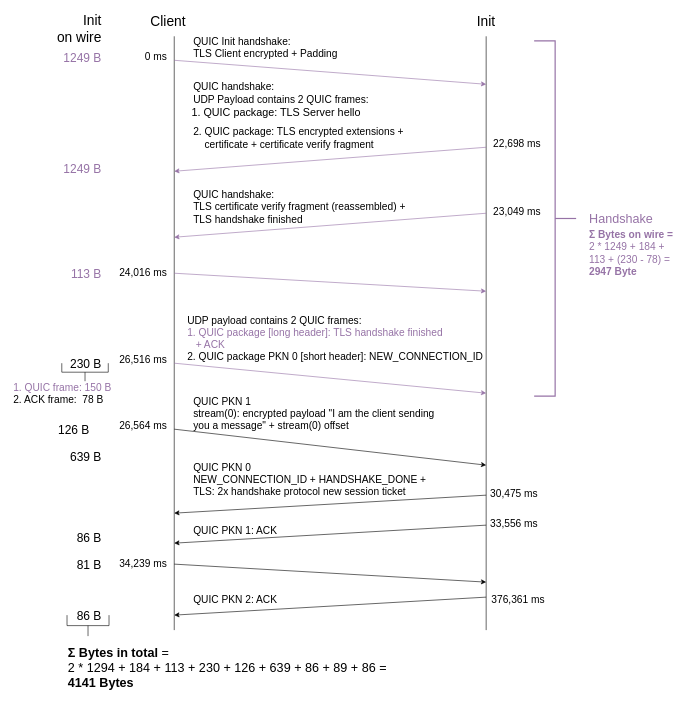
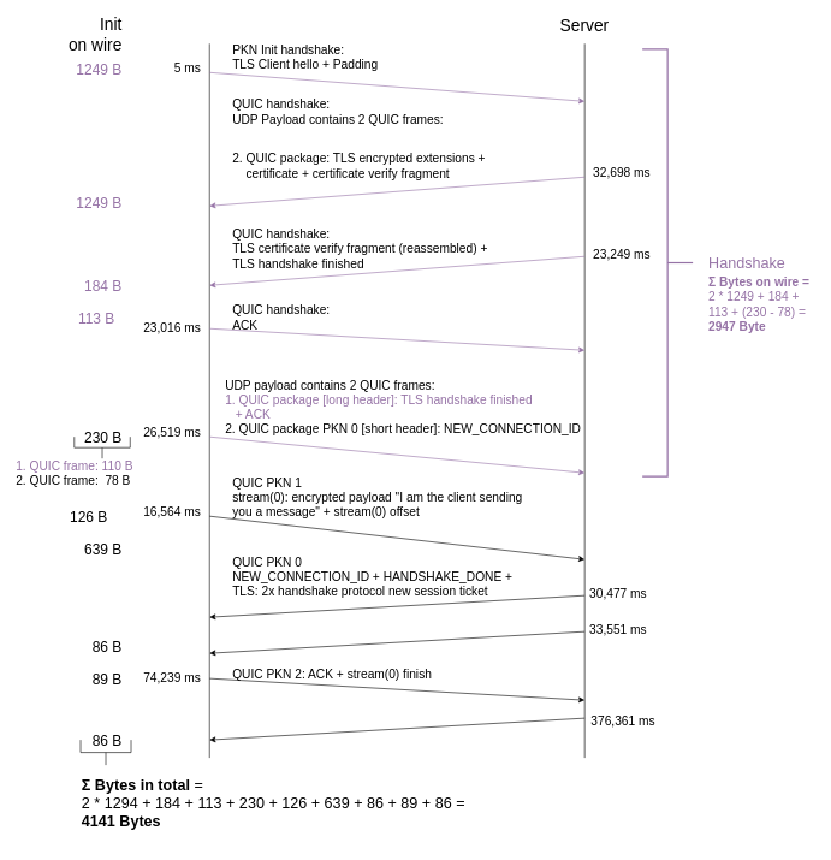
- <mxCell id="8" value="Client" style="text;html=1;strokeColor=none;fillColor=none;align=center;verticalAlign=middle;whiteSpace=wrap;rounded=0;fontSize=23;" parent="1" vertex="1"><mxGeometry x="260" y="25" width="40" height="20" as="geometry" /></mxCell>
- <mxCell id="9" value="Init" style="text;html=1;strokeColor=none;fillColor=none;align=center;verticalAlign=middle;whiteSpace=wrap;rounded=0;fontSize=23;" parent="1" vertex="1"><mxGeometry x="790" y="20" width="40" height="30" as="geometry" /></mxCell>
+ <mxCell id="9" value="Server" style="text;html=1;strokeColor=none;fillColor=none;align=center;verticalAlign=middle;whiteSpace=wrap;rounded=0;fontSize=23;" parent="1" vertex="1"><mxGeometry x="790" y="20" width="40" height="30" as="geometry" /></mxCell>
- <mxCell id="58" value="&lt;font style=&quot;font-size: 17px&quot;&gt;QUIC&lt;/font&gt;&lt;font style=&quot;font-size: 17px&quot;&gt;&lt;font style=&quot;font-size: 17px&quot;&gt; Init handshake&lt;/font&gt;&lt;font style=&quot;font-size: 17px&quot;&gt;: &lt;/font&gt;&lt;br style=&quot;font-size: 17px&quot;&gt;&lt;/font&gt;" style="text;html=1;strokeColor=none;fillColor=none;align=left;verticalAlign=middle;whiteSpace=wrap;rounded=0;fontSize=17;" parent="56" vertex="1"><mxGeometry width="210" height="20" as="geometry" /></mxCell>
+ <mxCell id="58" value="&lt;font style=&quot;font-size: 17px&quot;&gt;PKN&lt;/font&gt;&lt;font style=&quot;font-size: 17px&quot;&gt;&lt;font style=&quot;font-size: 17px&quot;&gt; Init handshake&lt;/font&gt;&lt;font style=&quot;font-size: 17px&quot;&gt;: &lt;/font&gt;&lt;br style=&quot;font-size: 17px&quot;&gt;&lt;/font&gt;" style="text;html=1;strokeColor=none;fillColor=none;align=left;verticalAlign=middle;whiteSpace=wrap;rounded=0;fontSize=17;" parent="56" vertex="1"><mxGeometry width="210" height="20" as="geometry" /></mxCell>
- <mxCell id="57" value="&lt;div&gt;&lt;font style=&quot;font-size: 17px&quot;&gt;TLS Client encrypted&lt;/font&gt;&lt;font&gt; + Padding&lt;/font&gt;&lt;/div&gt;" style="text;html=1;strokeColor=none;fillColor=none;align=left;verticalAlign=middle;whiteSpace=wrap;rounded=0;fontSize=17;" parent="56" vertex="1"><mxGeometry y="5" width="360" height="50" as="geometry" /></mxCell>
+ <mxCell id="57" value="&lt;div&gt;&lt;font style=&quot;font-size: 17px&quot;&gt;TLS Client hello&lt;/font&gt;&lt;font&gt; + Padding&lt;/font&gt;&lt;/div&gt;" style="text;html=1;strokeColor=none;fillColor=none;align=left;verticalAlign=middle;whiteSpace=wrap;rounded=0;fontSize=17;" parent="56" vertex="1"><mxGeometry y="5" width="360" height="50" as="geometry" /></mxCell>
- <mxCell id="22" value="0 ms" style="text;html=1;strokeColor=none;fillColor=none;align=right;verticalAlign=middle;whiteSpace=wrap;rounded=0;fontSize=17;" parent="1" vertex="1"><mxGeometry x="240" y="85" width="40" height="20" as="geometry" /></mxCell>
+ <mxCell id="22" value="5 ms" style="text;html=1;strokeColor=none;fillColor=none;align=right;verticalAlign=middle;whiteSpace=wrap;rounded=0;fontSize=17;" parent="1" vertex="1"><mxGeometry x="240" y="85" width="40" height="20" as="geometry" /></mxCell>
- <mxCell id="12" value="&lt;font style=&quot;font-size: 18px&quot;&gt;1. QUIC package: TLS Server hello&lt;br&gt;&lt;/font&gt;" style="text;html=1;strokeColor=none;fillColor=none;align=center;verticalAlign=middle;whiteSpace=wrap;rounded=0;fontSize=23;" parent="1" vertex="1"><mxGeometry x="300" y="175" width="320" height="20" as="geometry" /></mxCell>
- <mxCell id="23" value="22,698 ms" style="text;html=1;strokeColor=none;fillColor=none;align=left;verticalAlign=middle;whiteSpace=wrap;rounded=0;fontSize=17;" parent="1" vertex="1"><mxGeometry x="820" y="230" width="90" height="20" as="geometry" /></mxCell>
+ <mxCell id="23" value="32,698 ms" style="text;html=1;strokeColor=none;fillColor=none;align=left;verticalAlign=middle;whiteSpace=wrap;rounded=0;fontSize=17;" parent="1" vertex="1"><mxGeometry x="820" y="230" width="90" height="20" as="geometry" /></mxCell>
- <mxCell id="32" value="23,049 ms" style="text;html=1;strokeColor=none;fillColor=none;align=left;verticalAlign=middle;whiteSpace=wrap;rounded=0;fontSize=17;" parent="1" vertex="1"><mxGeometry x="820" y="340" width="100" height="25" as="geometry" /></mxCell>
+ <mxCell id="32" value="23,249 ms" style="text;html=1;strokeColor=none;fillColor=none;align=left;verticalAlign=middle;whiteSpace=wrap;rounded=0;fontSize=17;" parent="1" vertex="1"><mxGeometry x="820" y="340" width="100" height="25" as="geometry" /></mxCell>
+ <mxCell id="43" value="184 B" style="text;html=1;strokeColor=none;fillColor=none;align=right;verticalAlign=middle;whiteSpace=wrap;rounded=0;fontSize=20;fontColor=#9673A6;" parent="1" vertex="1"><mxGeometry x="101.25" y="385" width="70" height="20" as="geometry" /></mxCell>
+ <mxCell id="17" value="&lt;div&gt;&lt;font style=&quot;font-size: 17px&quot;&gt;QUIC&lt;/font&gt;&lt;font&gt; handshake:&lt;/font&gt;&lt;/div&gt;&lt;font&gt;ACK&lt;/font&gt;" style="text;html=1;strokeColor=none;fillColor=none;align=left;verticalAlign=middle;whiteSpace=wrap;rounded=0;fontSize=17;" parent="1" vertex="1"><mxGeometry x="320" y="400" width="210" height="80" as="geometry" /></mxCell>
- <mxCell id="44" value="113 B" style="text;html=1;strokeColor=none;fillColor=none;align=right;verticalAlign=middle;whiteSpace=wrap;rounded=0;fontSize=20;fontColor=#9673A6;" parent="1" vertex="1"><mxGeometry x="101.25" y="445" width="70" height="20" as="geometry" /></mxCell>
+ <mxCell id="44" value="113 B" style="text;html=1;strokeColor=none;fillColor=none;align=right;verticalAlign=middle;whiteSpace=wrap;rounded=0;fontSize=20;fontColor=#9673A6;" parent="1" vertex="1"><mxGeometry x="91.25" y="430" width="70" height="20" as="geometry" /></mxCell>
- <mxCell id="33" value="24,016 ms" style="text;html=1;strokeColor=none;fillColor=none;align=right;verticalAlign=middle;whiteSpace=wrap;rounded=0;fontSize=17;" parent="1" vertex="1"><mxGeometry x="180" y="445" width="100" height="20" as="geometry" /></mxCell>
+ <mxCell id="33" value="23,016 ms" style="text;html=1;strokeColor=none;fillColor=none;align=right;verticalAlign=middle;whiteSpace=wrap;rounded=0;fontSize=17;" parent="1" vertex="1"><mxGeometry x="180" y="445" width="100" height="20" as="geometry" /></mxCell>
- <mxCell id="34" value="26,516 ms" style="text;html=1;strokeColor=none;fillColor=none;align=right;verticalAlign=middle;whiteSpace=wrap;rounded=0;fontSize=17;" parent="1" vertex="1"><mxGeometry x="180" y="590" width="100" height="20" as="geometry" /></mxCell>
+ <mxCell id="34" value="26,519 ms" style="text;html=1;strokeColor=none;fillColor=none;align=right;verticalAlign=middle;whiteSpace=wrap;rounded=0;fontSize=17;" parent="1" vertex="1"><mxGeometry x="180" y="590" width="100" height="20" as="geometry" /></mxCell>
- <mxCell id="55" value="&lt;font color=&quot;#9673A6&quot;&gt;1. QUIC frame: 150 B&lt;/font&gt;" style="text;whiteSpace=wrap;html=1;fontSize=17;fontColor=#000000;" parent="1" vertex="1"><mxGeometry x="20" y="630" width="170" height="30" as="geometry" /></mxCell>
+ <mxCell id="55" value="&lt;font color=&quot;#9673A6&quot;&gt;1. QUIC frame: 110 B&lt;/font&gt;" style="text;whiteSpace=wrap;html=1;fontSize=17;fontColor=#000000;" parent="1" vertex="1"><mxGeometry x="20" y="630" width="170" height="30" as="geometry" /></mxCell>
- <mxCell id="54" value="&lt;div&gt;2. ACK frame:&amp;nbsp; 78 B&amp;nbsp; &lt;/div&gt;" style="text;whiteSpace=wrap;html=1;fontSize=17;fontColor=#000000;align=left;" parent="1" vertex="1"><mxGeometry x="20" y="650" width="170" height="30" as="geometry" /></mxCell>
+ <mxCell id="54" value="&lt;div&gt;2. QUIC frame:&amp;nbsp; 78 B&amp;nbsp; &lt;/div&gt;" style="text;whiteSpace=wrap;html=1;fontSize=17;fontColor=#000000;align=left;" parent="1" vertex="1"><mxGeometry x="20" y="650" width="170" height="30" as="geometry" /></mxCell>
- <mxCell id="35" value="26,564 ms" style="text;html=1;strokeColor=none;fillColor=none;align=right;verticalAlign=middle;whiteSpace=wrap;rounded=0;fontSize=17;" parent="1" vertex="1"><mxGeometry x="180" y="700" width="100" height="20" as="geometry" /></mxCell>
+ <mxCell id="35" value="16,564 ms" style="text;html=1;strokeColor=none;fillColor=none;align=right;verticalAlign=middle;whiteSpace=wrap;rounded=0;fontSize=17;" parent="1" vertex="1"><mxGeometry x="180" y="700" width="100" height="20" as="geometry" /></mxCell>
- <mxCell id="36" value="30,475 ms" style="text;html=1;strokeColor=none;fillColor=none;align=left;verticalAlign=middle;whiteSpace=wrap;rounded=0;fontSize=17;" parent="1" vertex="1"><mxGeometry x="815" y="810" width="100" height="25" as="geometry" /></mxCell>
+ <mxCell id="36" value="30,477 ms" style="text;html=1;strokeColor=none;fillColor=none;align=left;verticalAlign=middle;whiteSpace=wrap;rounded=0;fontSize=17;" parent="1" vertex="1"><mxGeometry x="815" y="810" width="100" height="25" as="geometry" /></mxCell>
- <mxCell id="37" value="33,556 ms" style="text;html=1;strokeColor=none;fillColor=none;align=left;verticalAlign=middle;whiteSpace=wrap;rounded=0;fontSize=17;" parent="1" vertex="1"><mxGeometry x="815" y="860" width="100" height="25" as="geometry" /></mxCell>
+ <mxCell id="37" value="33,551 ms" style="text;html=1;strokeColor=none;fillColor=none;align=left;verticalAlign=middle;whiteSpace=wrap;rounded=0;fontSize=17;" parent="1" vertex="1"><mxGeometry x="815" y="860" width="100" height="25" as="geometry" /></mxCell>
- <mxCell id="27" value="&lt;div&gt;&lt;font style=&quot;font-size: 17px&quot;&gt;QUIC&lt;/font&gt; PKN 1: ACK&lt;/div&gt;" style="text;html=1;strokeColor=none;fillColor=none;align=left;verticalAlign=middle;whiteSpace=wrap;rounded=0;fontSize=17;" parent="1" vertex="1"><mxGeometry x="320" y="860" width="210" height="50" as="geometry" /></mxCell>
+ <mxCell id="28" value="&lt;div&gt;&lt;font style=&quot;font-size: 17px&quot;&gt;QUIC&lt;/font&gt;&lt;font style=&quot;font-size: 17px&quot;&gt; PKN 2: ACK + stream(0) finish&lt;/font&gt;&lt;/div&gt;" style="text;html=1;strokeColor=none;fillColor=none;align=left;verticalAlign=middle;whiteSpace=wrap;rounded=0;fontSize=17;" parent="1" vertex="1"><mxGeometry x="320" y="910" width="380" height="50" as="geometry" /></mxCell>
- <mxCell id="48" value="81 B" style="text;html=1;strokeColor=none;fillColor=none;align=right;verticalAlign=middle;whiteSpace=wrap;rounded=0;fontSize=20;" parent="1" vertex="1"><mxGeometry x="101.25" y="930" width="70" height="20" as="geometry" /></mxCell>
+ <mxCell id="48" value="89 B" style="text;html=1;strokeColor=none;fillColor=none;align=right;verticalAlign=middle;whiteSpace=wrap;rounded=0;fontSize=20;" parent="1" vertex="1"><mxGeometry x="101.25" y="930" width="70" height="20" as="geometry" /></mxCell>
- <mxCell id="38" value="34,239 ms" style="text;html=1;strokeColor=none;fillColor=none;align=right;verticalAlign=middle;whiteSpace=wrap;rounded=0;fontSize=17;" parent="1" vertex="1"><mxGeometry x="180" y="930" width="100" height="20" as="geometry" /></mxCell>
+ <mxCell id="38" value="74,239 ms" style="text;html=1;strokeColor=none;fillColor=none;align=right;verticalAlign=middle;whiteSpace=wrap;rounded=0;fontSize=17;" parent="1" vertex="1"><mxGeometry x="180" y="930" width="100" height="20" as="geometry" /></mxCell>
- <mxCell id="31" value="&lt;div&gt;&lt;font style=&quot;font-size: 17px&quot;&gt;QUIC&lt;/font&gt; PKN 2: ACK&lt;/div&gt;" style="text;html=1;strokeColor=none;fillColor=none;align=left;verticalAlign=middle;whiteSpace=wrap;rounded=0;fontSize=17;" parent="1" vertex="1"><mxGeometry x="320" y="975" width="210" height="50" as="geometry" /></mxCell>
